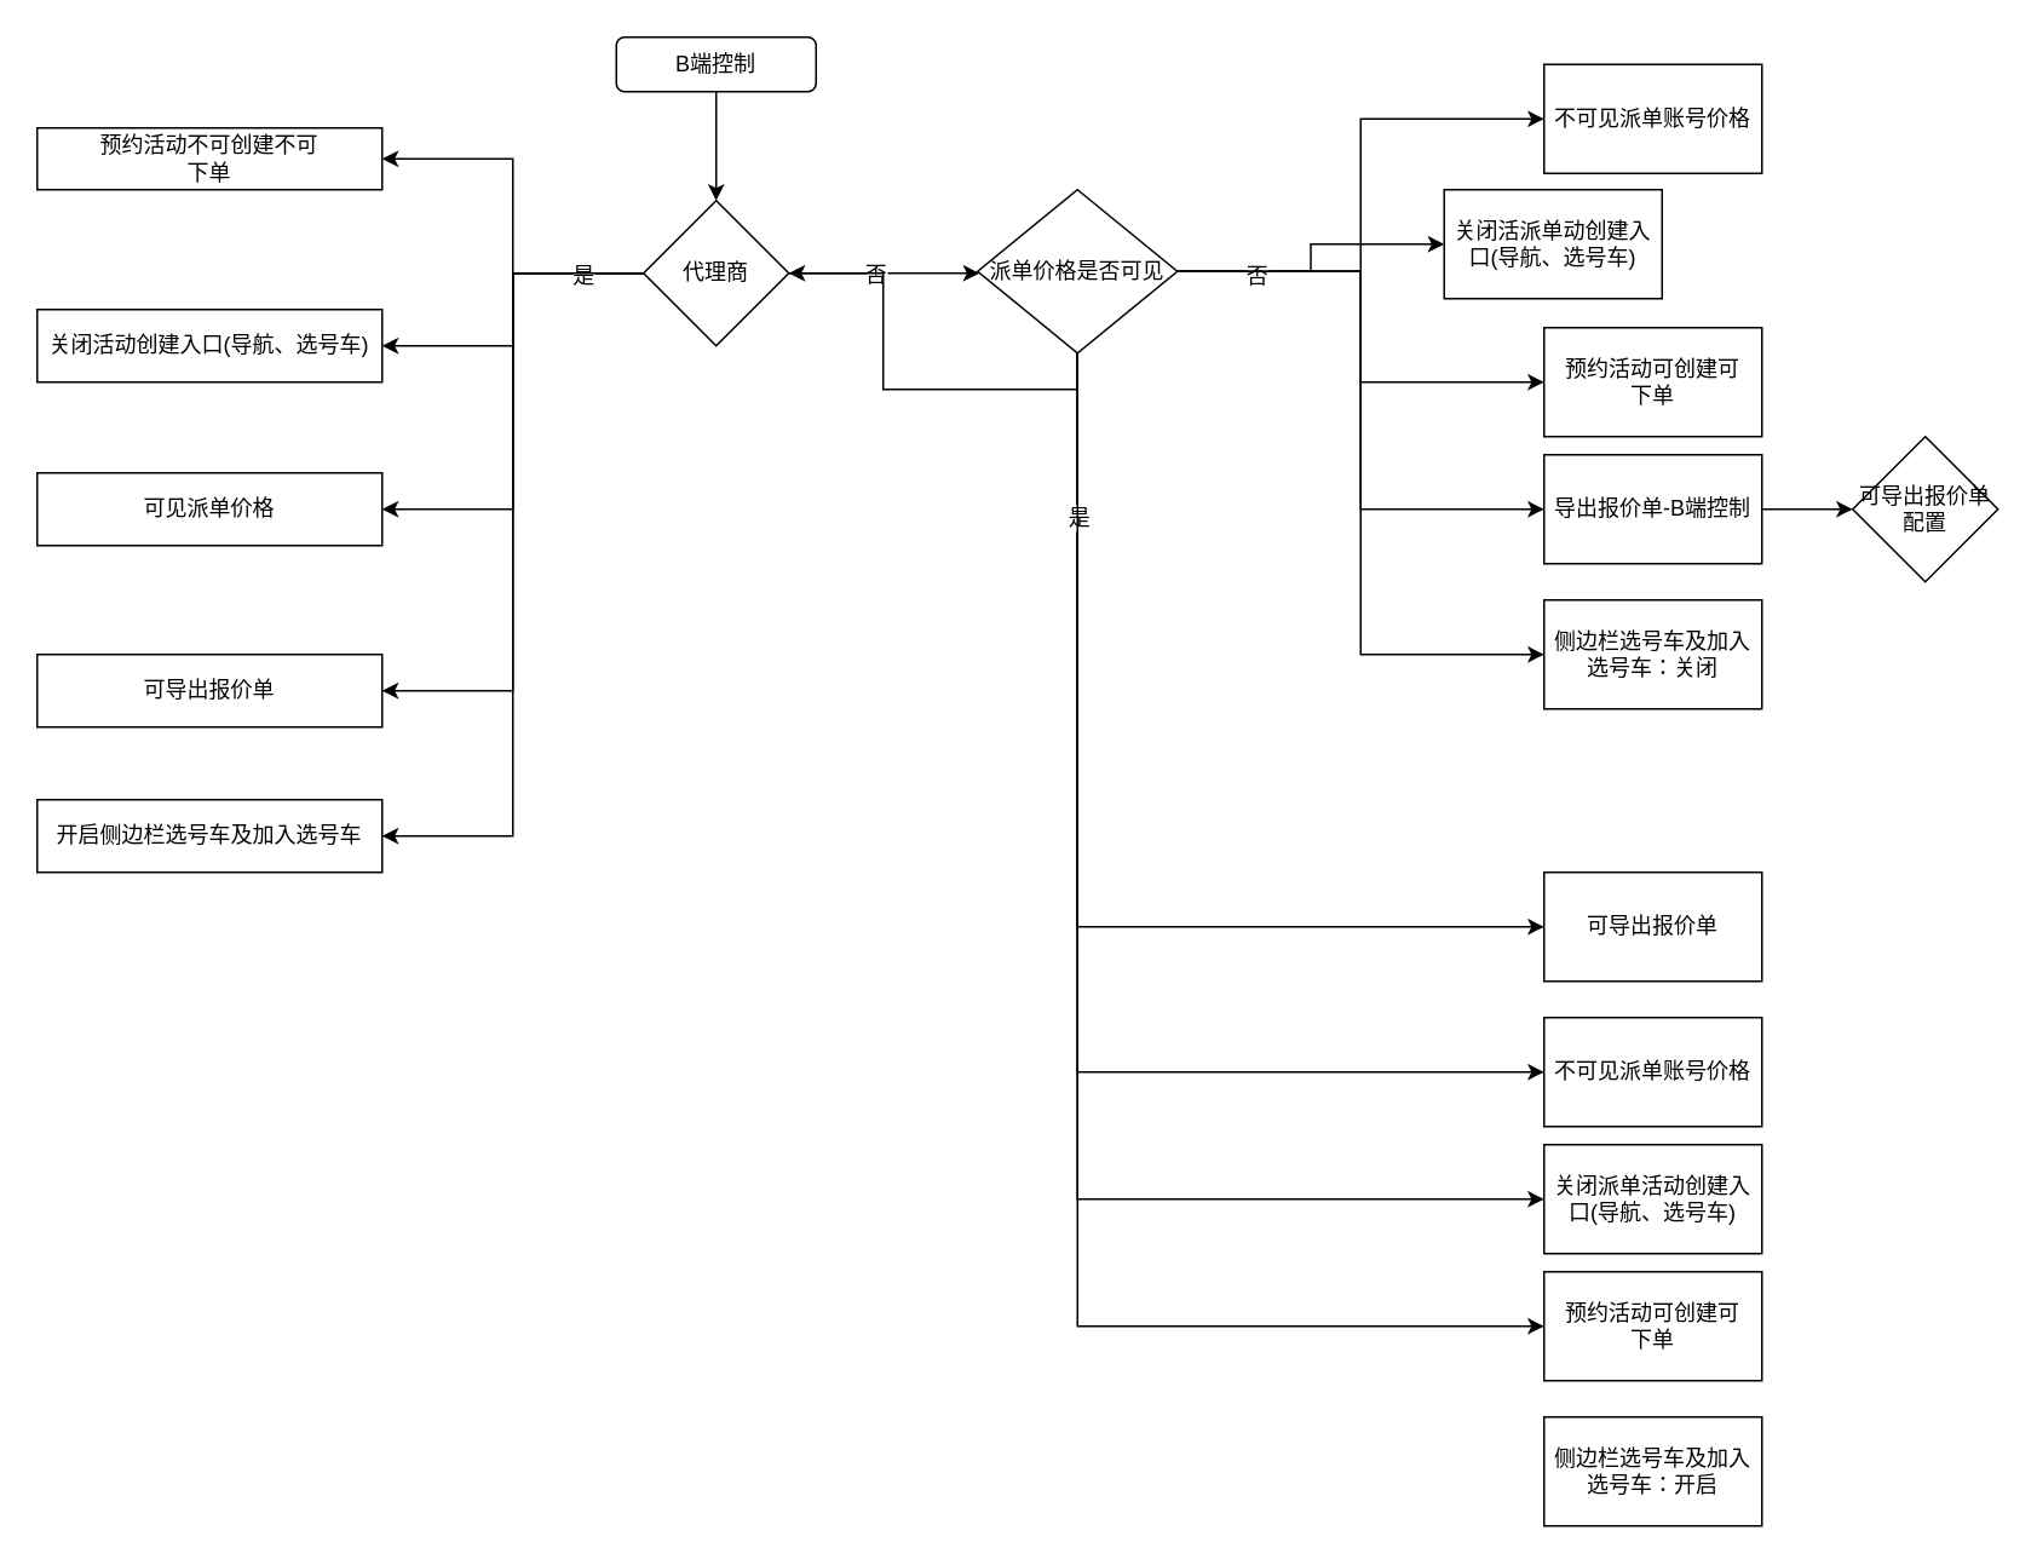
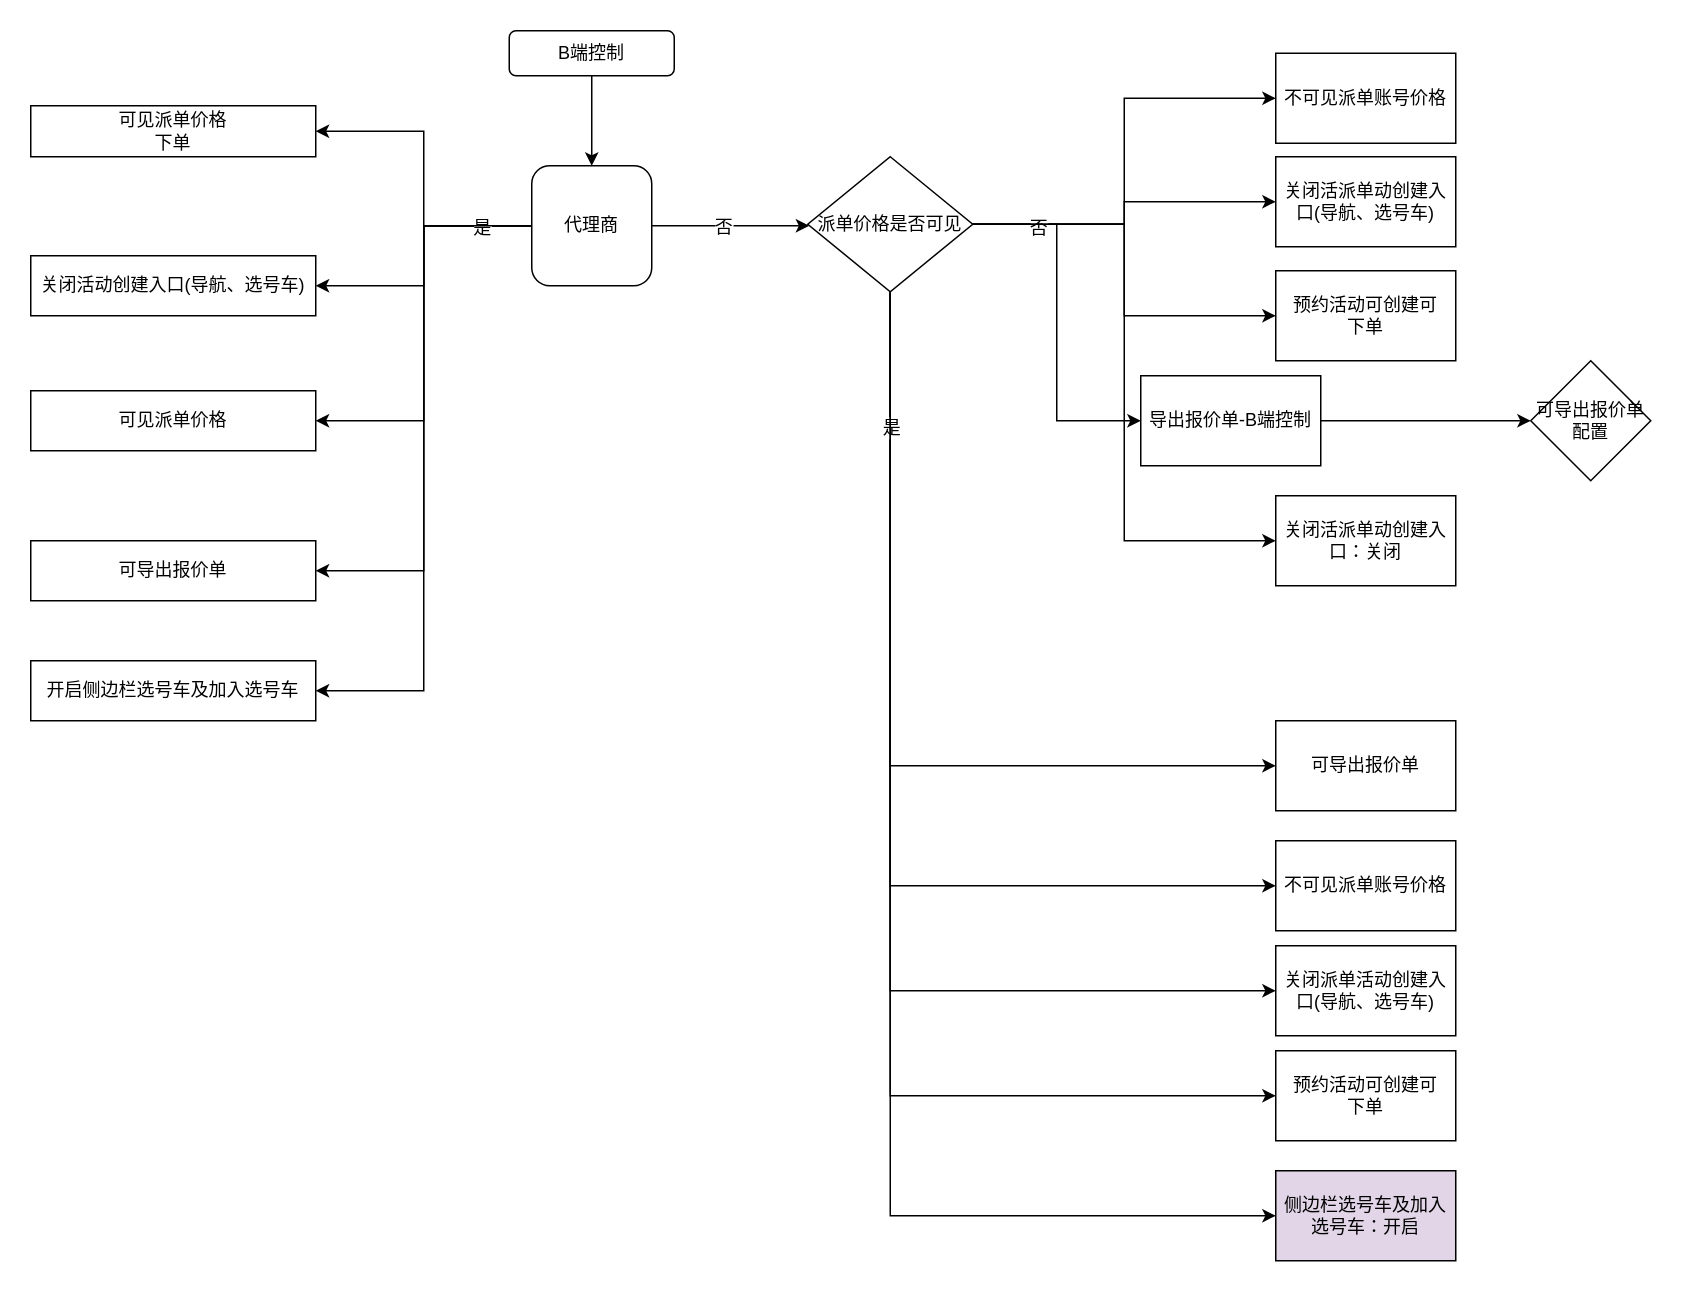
- <mxCell id="13" value="预约活动不可创建不可&lt;br&gt;下单" style="rounded=0;whiteSpace=wrap;html=1;" parent="1" vertex="1"><mxGeometry x="20" y="70" width="190" height="34" as="geometry" /></mxCell>
+ <mxCell id="13" value="可见派单价格&lt;br&gt;下单" style="rounded=0;whiteSpace=wrap;html=1;" parent="1" vertex="1"><mxGeometry x="20" y="70" width="190" height="34" as="geometry" /></mxCell>
- <mxCell id="31" value="关闭活派单动创建入口(导航、选号车)" style="rounded=0;whiteSpace=wrap;html=1;" parent="1" vertex="1"><mxGeometry x="795" y="104" width="120" height="60" as="geometry" /></mxCell>
+ <mxCell id="31" value="关闭活派单动创建入口(导航、选号车)" style="rounded=0;whiteSpace=wrap;html=1;" parent="1" vertex="1"><mxGeometry x="850" y="104" width="120" height="60" as="geometry" /></mxCell>
- <mxCell id="12" value="代理商" style="rhombus;whiteSpace=wrap;html=1;" parent="1" vertex="1"><mxGeometry x="354" y="110" width="80" height="80" as="geometry" /></mxCell>
+ <mxCell id="12" value="代理商" style="whiteSpace=wrap;html=1;rounded=1;" parent="1" vertex="1"><mxGeometry x="354" y="110" width="80" height="80" as="geometry" /></mxCell>
- <mxCell id="25" style="edgeStyle=orthogonalEdgeStyle;rounded=0;orthogonalLoop=1;jettySize=auto;html=1;exitX=0.5;exitY=1;exitDx=0;exitDy=0;" parent="1" source="26" target="12" edge="1"><mxGeometry relative="1" as="geometry" /></mxCell>
+ <mxCell id="25" style="edgeStyle=orthogonalEdgeStyle;rounded=0;orthogonalLoop=1;jettySize=auto;html=1;exitX=0.5;exitY=1;exitDx=0;exitDy=0;entryX=0;entryY=0.5;entryDx=0;entryDy=0;" parent="1" source="26" target="41" edge="1"><mxGeometry relative="1" as="geometry" /></mxCell>
- <mxCell id="39" value="导出报价单-B端控制" style="rounded=0;whiteSpace=wrap;html=1;" parent="1" vertex="1"><mxGeometry x="850" y="250" width="120" height="60" as="geometry" /></mxCell>
+ <mxCell id="39" value="导出报价单-B端控制" style="rounded=0;whiteSpace=wrap;html=1;" parent="1" vertex="1"><mxGeometry x="760" y="250" width="120" height="60" as="geometry" /></mxCell>
- <mxCell id="40" value="&lt;span&gt;侧边栏选号车及加入选号车：关闭&lt;/span&gt;" style="rounded=0;whiteSpace=wrap;html=1;" parent="1" vertex="1"><mxGeometry x="850" y="330" width="120" height="60" as="geometry" /></mxCell>
+ <mxCell id="40" value="&lt;span&gt;关闭活派单动创建入口：关闭&lt;/span&gt;" style="rounded=0;whiteSpace=wrap;html=1;" parent="1" vertex="1"><mxGeometry x="850" y="330" width="120" height="60" as="geometry" /></mxCell>
- <mxCell id="41" value="&lt;span&gt;侧边栏选号车及加入选号车：开启&lt;/span&gt;" style="rounded=0;whiteSpace=wrap;html=1;" parent="1" vertex="1"><mxGeometry x="850" y="780" width="120" height="60" as="geometry" /></mxCell>
+ <mxCell id="41" value="&lt;span&gt;侧边栏选号车及加入选号车：开启&lt;/span&gt;" style="rounded=0;whiteSpace=wrap;html=1;fillColor=#e1d5e7;" parent="1" vertex="1"><mxGeometry x="850" y="780" width="120" height="60" as="geometry" /></mxCell>
